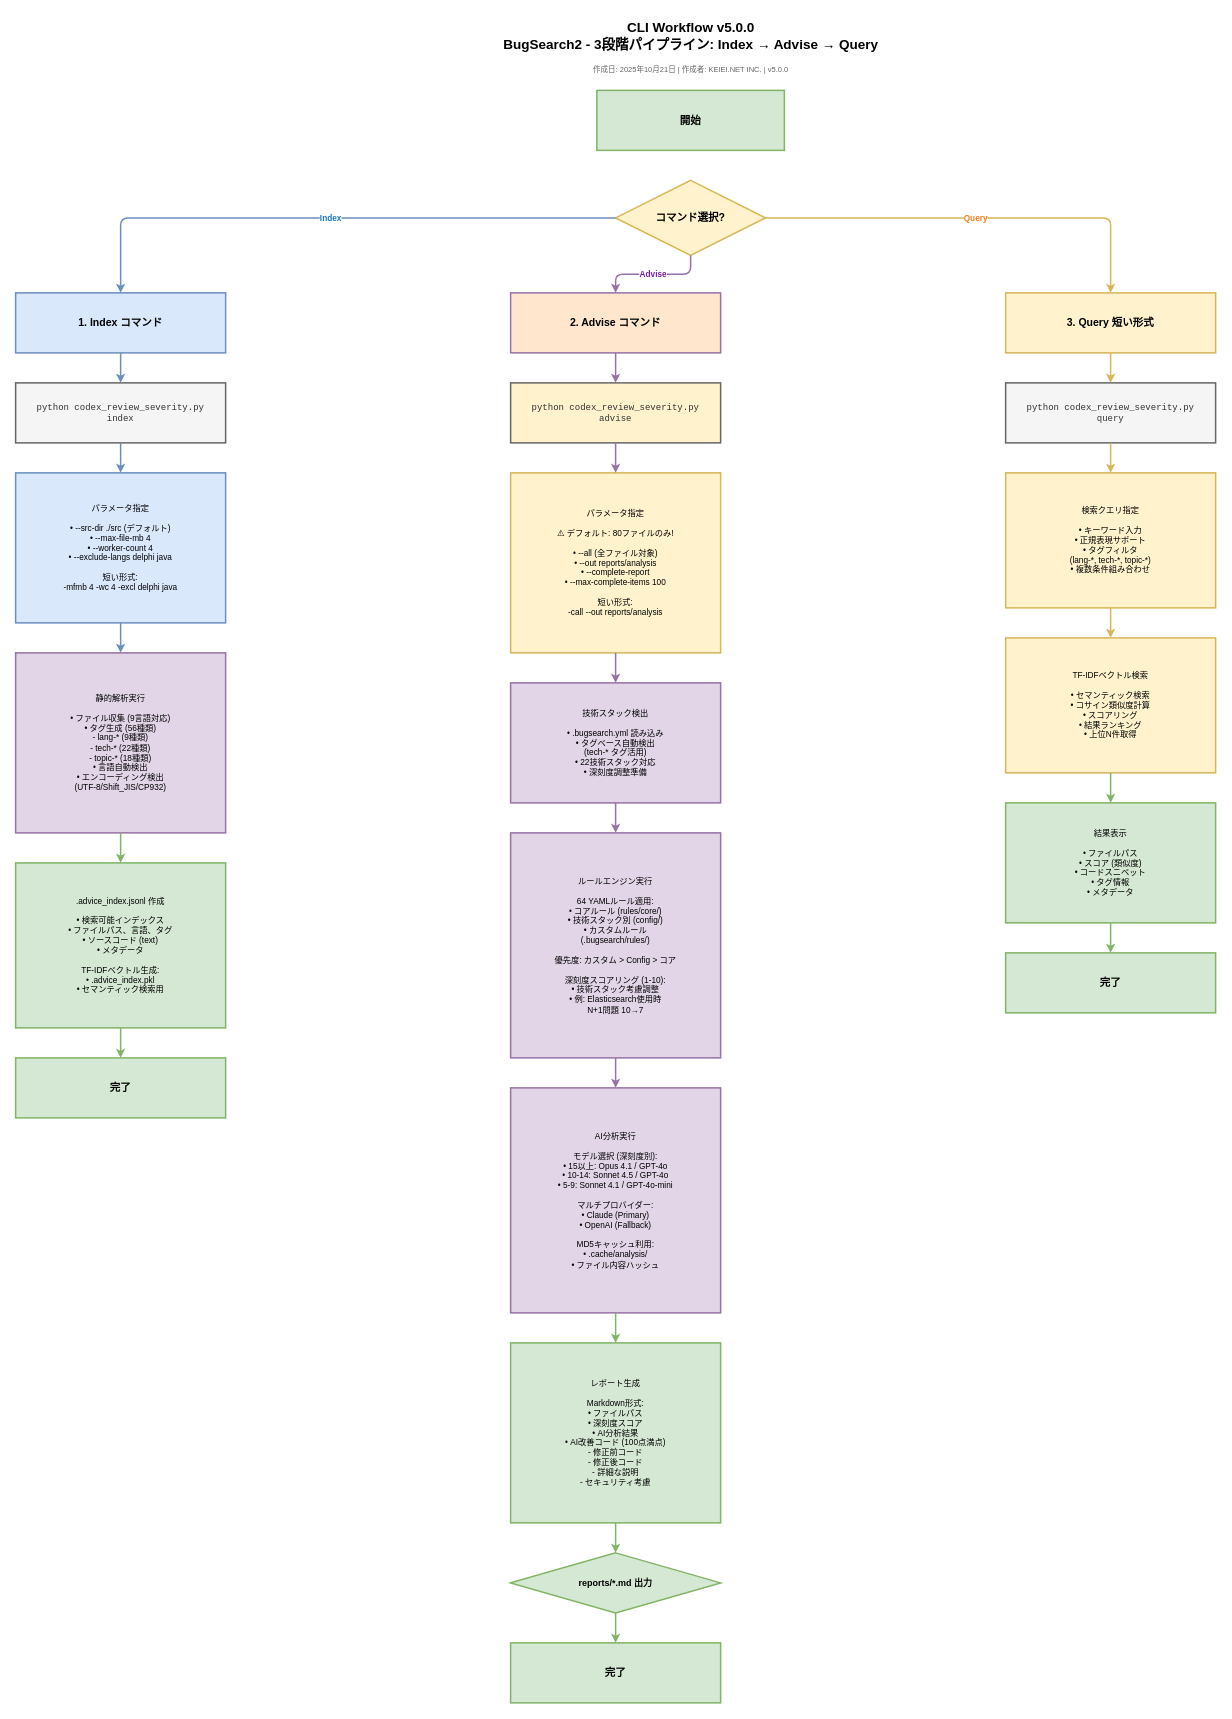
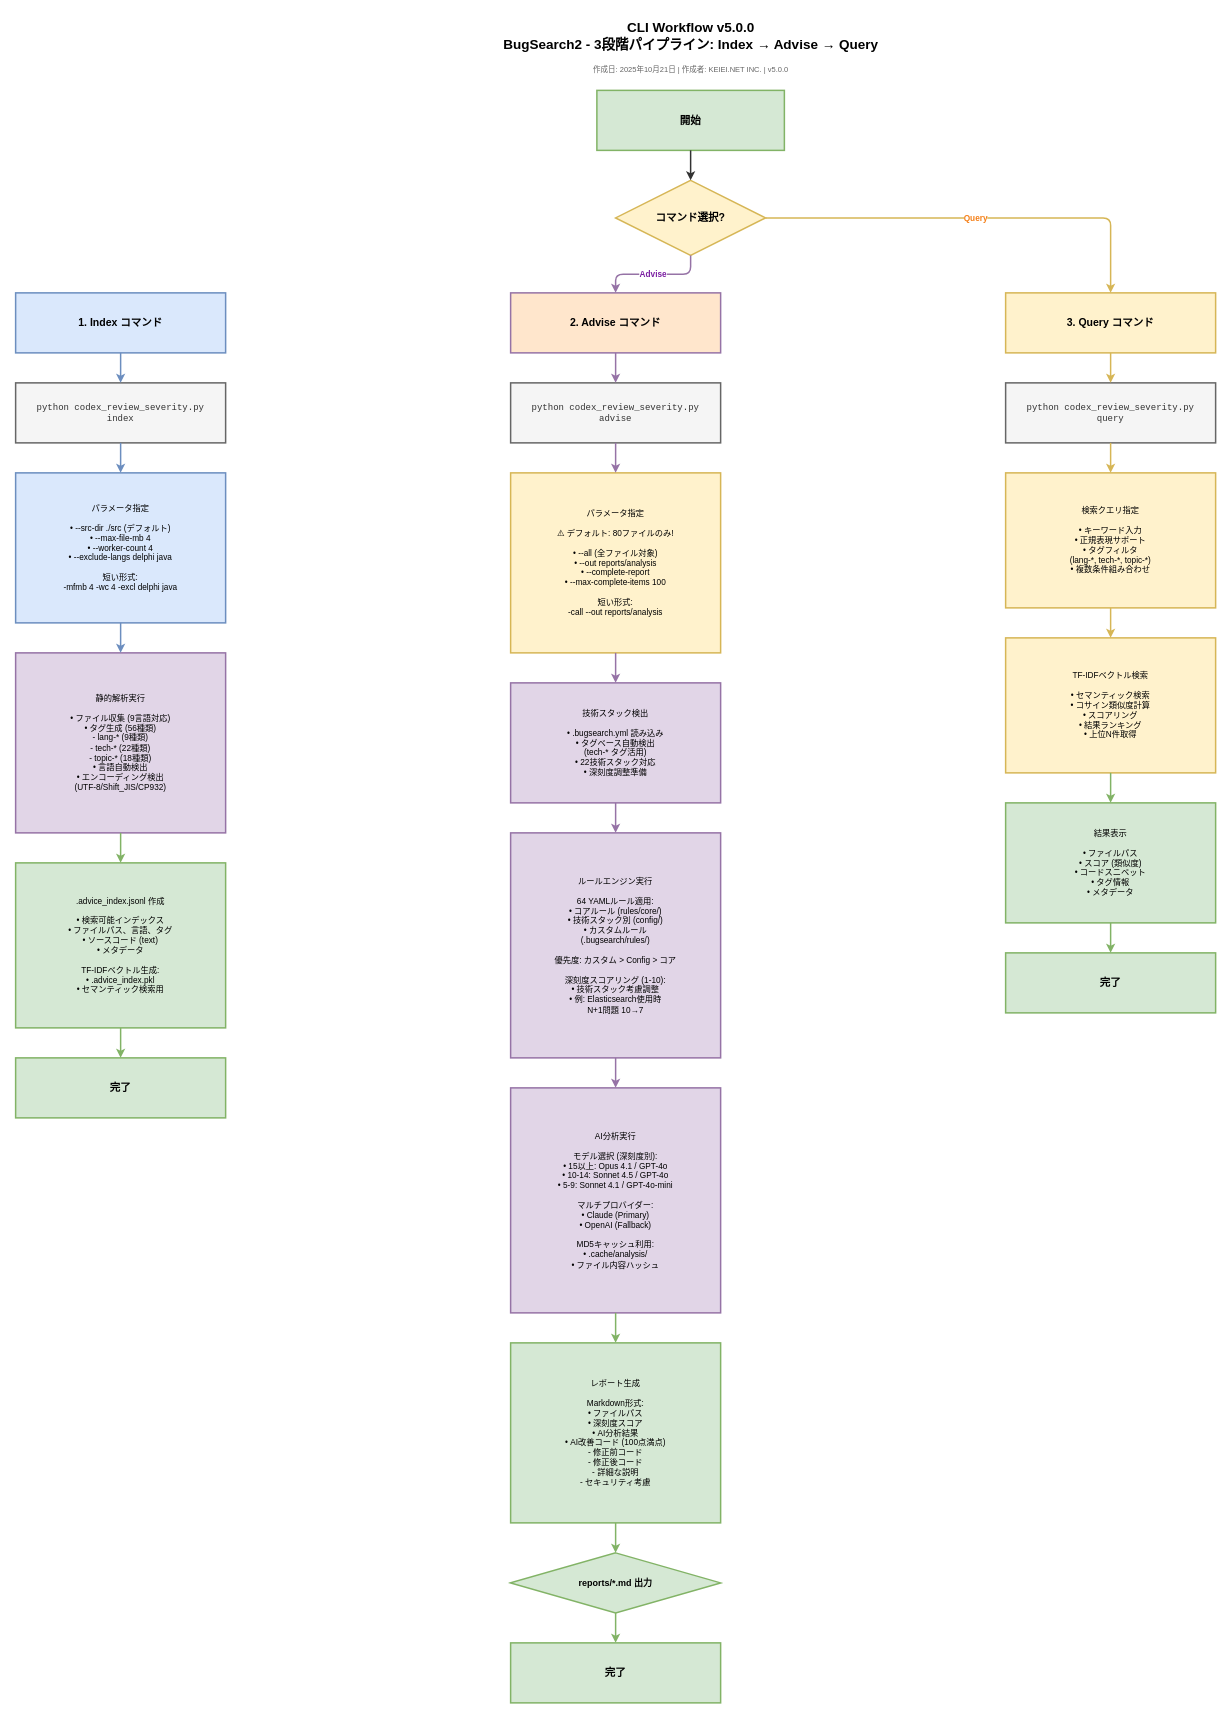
+ <mxCell id="27" value="" style="endArrow=classic;html=1;strokeColor=#333333;strokeWidth=2;edgeStyle=orthogonalEdgeStyle" edge="1" parent="1" source="4" target="5"><mxGeometry relative="1" as="geometry" /></mxCell>
- <mxCell id="28" value="Index" style="endArrow=classic;html=1;strokeColor=#6c8ebf;strokeWidth=2;fontColor=#1976d2;fontSize=11;fontStyle=1;labelBackgroundColor=#FFFFFF;labelBorderColor=none;edgeStyle=orthogonalEdgeStyle" edge="1" parent="1" source="5" target="6"><mxGeometry relative="1" as="geometry"><Array as="points"><mxPoint x="160" y="290" /></Array></mxGeometry></mxCell>
- <mxCell id="21" value="3. Query 短い形式" style="rounded=0;whiteSpace=wrap;html=1;spacing=10;spacingTop=10;spacingLeft=10;spacingRight=10;spacingBottom=10;fillColor=#fff2cc;strokeColor=#d6b656;fontColor=#000000;strokeWidth=2;fontSize=14;fontStyle=1" vertex="1" parent="1"><mxGeometry x="1340" y="390" width="280" height="80" as="geometry" /></mxCell>
+ <mxCell id="21" value="3. Query コマンド" style="rounded=0;whiteSpace=wrap;html=1;spacing=10;spacingTop=10;spacingLeft=10;spacingRight=10;spacingBottom=10;fillColor=#fff2cc;strokeColor=#d6b656;fontColor=#000000;strokeWidth=2;fontSize=14;fontStyle=1" vertex="1" parent="1"><mxGeometry x="1340" y="390" width="280" height="80" as="geometry" /></mxCell>
- <mxCell id="13" value="python codex_review_severity.py advise" style="rounded=0;whiteSpace=wrap;html=1;spacing=10;spacingTop=10;spacingLeft=10;spacingRight=10;spacingBottom=10;fillColor=#fff2cc;strokeColor=#666666;fontColor=#333333;strokeWidth=2;fontSize=12;fontStyle=0;fontFamily=Courier New;" vertex="1" parent="1"><mxGeometry x="680" y="510" width="280" height="80" as="geometry" /></mxCell>
+ <mxCell id="13" value="python codex_review_severity.py advise" style="rounded=0;whiteSpace=wrap;html=1;spacing=10;spacingTop=10;spacingLeft=10;spacingRight=10;spacingBottom=10;fillColor=#f5f5f5;strokeColor=#666666;fontColor=#333333;strokeWidth=2;fontSize=12;fontStyle=0;fontFamily=Courier New" vertex="1" parent="1"><mxGeometry x="680" y="510" width="280" height="80" as="geometry" /></mxCell>
